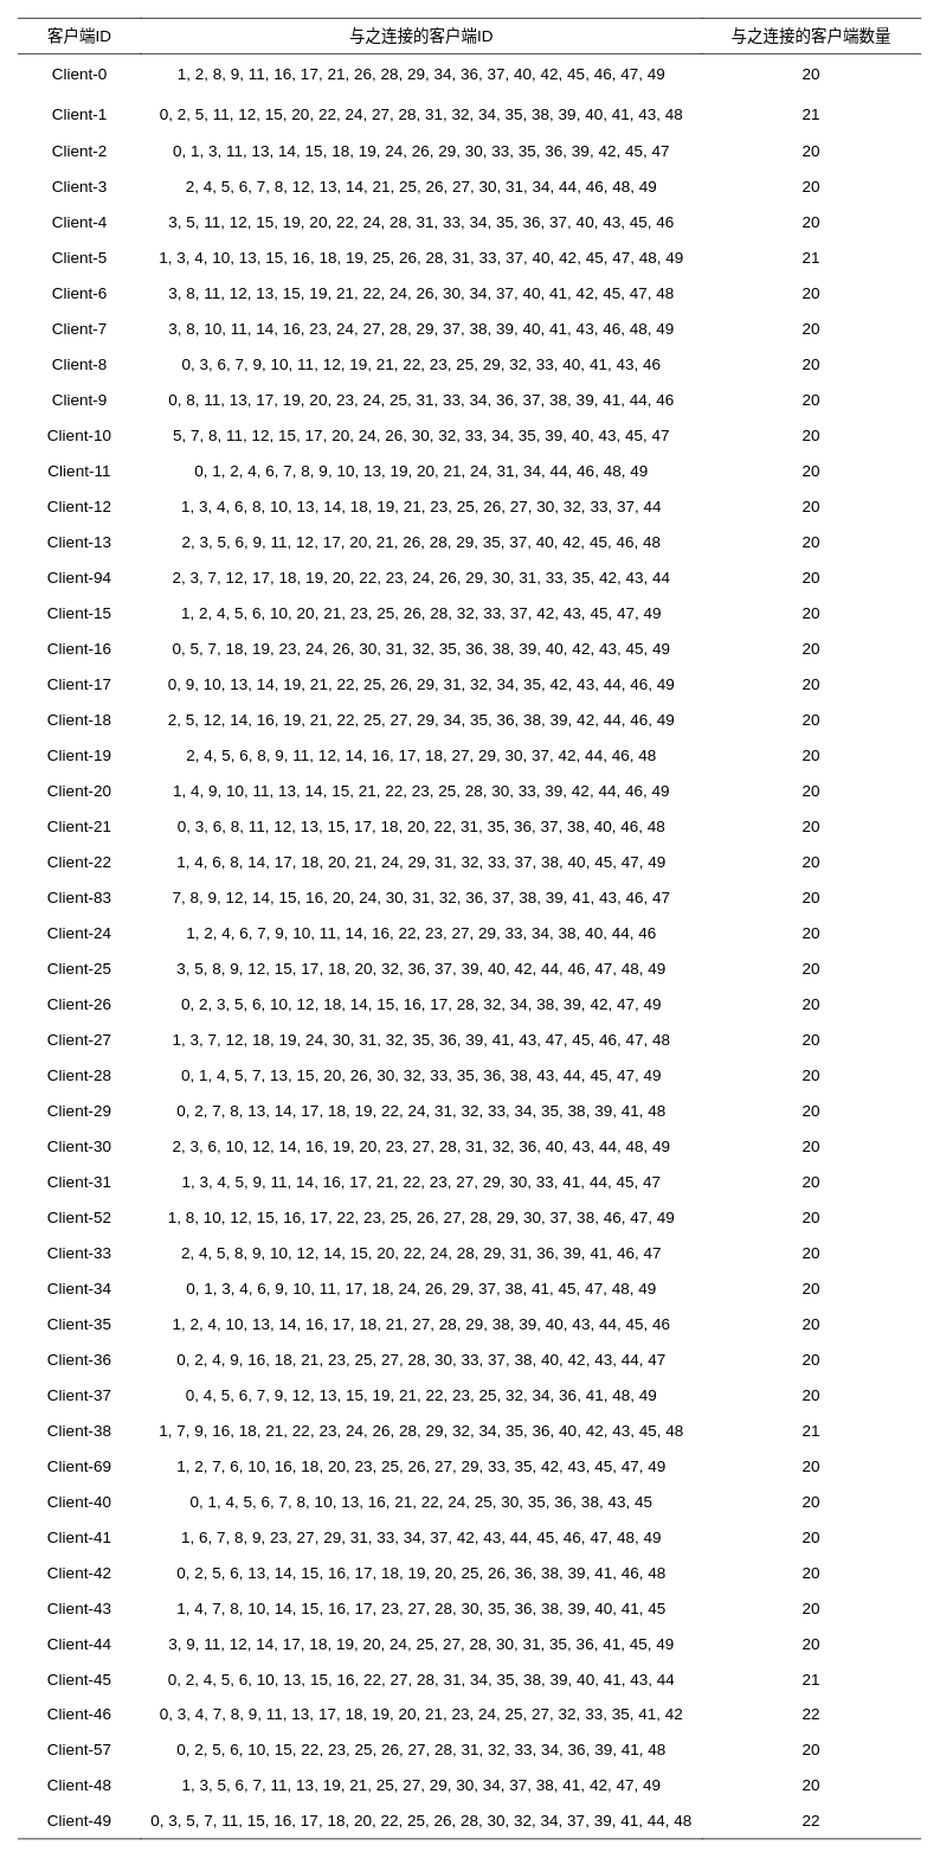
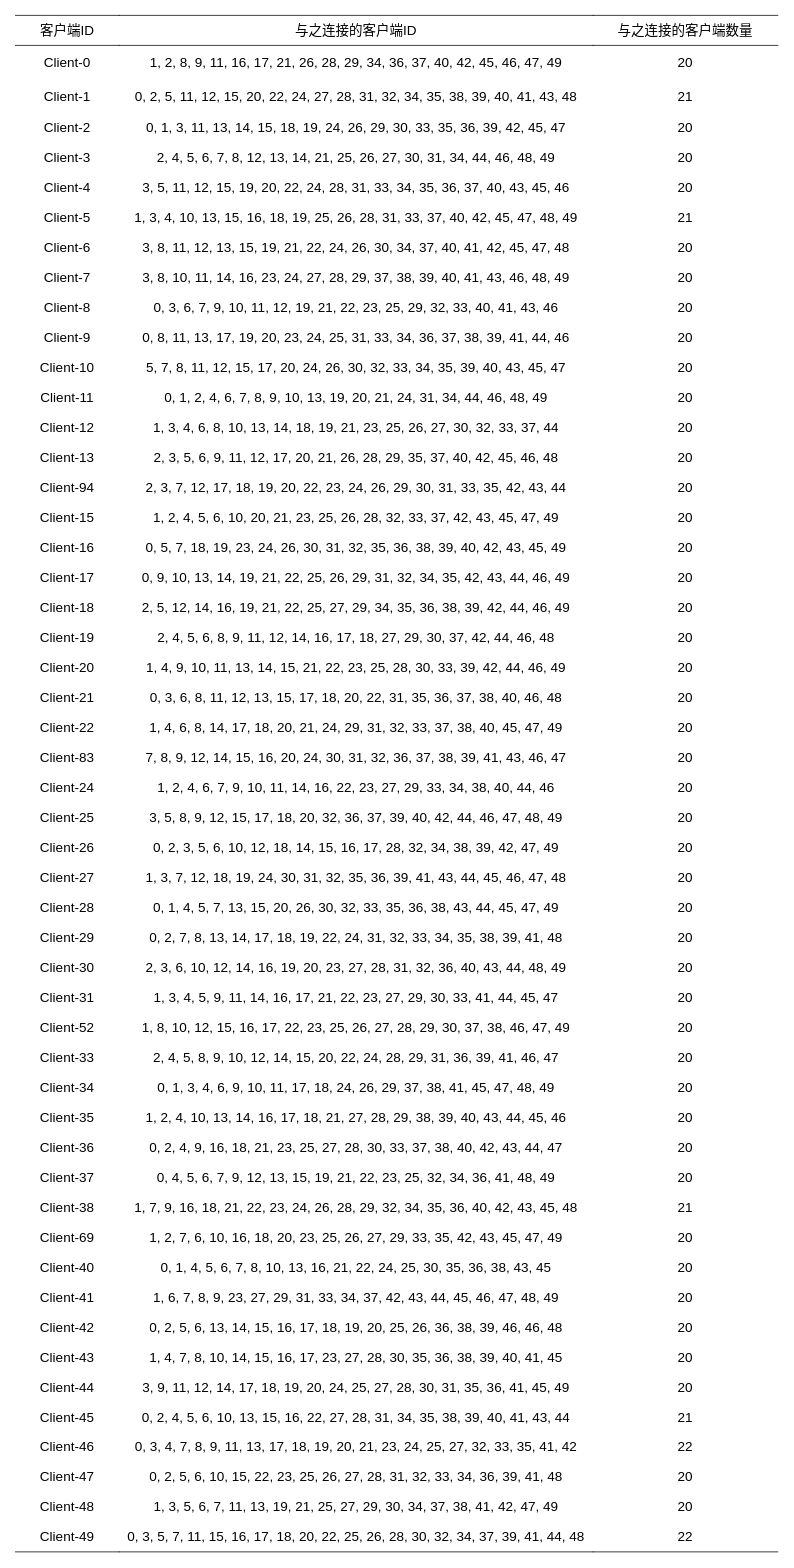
- <mxCell id="117" value="1, 3, 7, 12, 18, 19, 24, 30, 31, 32, 35, 36, 39, 41, 43, 47, 45, 46, 47, 48" style="shape=partialRectangle;html=1;whiteSpace=wrap;connectable=0;overflow=hidden;fillColor=none;top=0;left=0;bottom=0;right=0;pointerEvents=1;fontSize=18;" parent="115" vertex="1"><mxGeometry x="138" width="632" height="40" as="geometry"><mxRectangle width="632" height="40" as="alternateBounds" /></mxGeometry></mxCell>
+ <mxCell id="117" value="1, 3, 7, 12, 18, 19, 24, 30, 31, 32, 35, 36, 39, 41, 43, 44, 45, 46, 47, 48" style="shape=partialRectangle;html=1;whiteSpace=wrap;connectable=0;overflow=hidden;fillColor=none;top=0;left=0;bottom=0;right=0;pointerEvents=1;fontSize=18;" parent="115" vertex="1"><mxGeometry x="138" width="632" height="40" as="geometry"><mxRectangle width="632" height="40" as="alternateBounds" /></mxGeometry></mxCell>
- <mxCell id="177" value="0, 2, 5, 6, 13, 14, 15, 16, 17, 18, 19, 20, 25, 26, 36, 38, 39, 41, 46, 48" style="shape=partialRectangle;html=1;whiteSpace=wrap;connectable=0;overflow=hidden;fillColor=none;top=0;left=0;bottom=0;right=0;pointerEvents=1;fontSize=18;" parent="175" vertex="1"><mxGeometry x="138" width="632" height="40" as="geometry"><mxRectangle width="632" height="40" as="alternateBounds" /></mxGeometry></mxCell>
+ <mxCell id="177" value="0, 2, 5, 6, 13, 14, 15, 16, 17, 18, 19, 20, 25, 26, 36, 38, 39, 46, 46, 48" style="shape=partialRectangle;html=1;whiteSpace=wrap;connectable=0;overflow=hidden;fillColor=none;top=0;left=0;bottom=0;right=0;pointerEvents=1;fontSize=18;" parent="175" vertex="1"><mxGeometry x="138" width="632" height="40" as="geometry"><mxRectangle width="632" height="40" as="alternateBounds" /></mxGeometry></mxCell>
- <mxCell id="196" value="Client-57" style="shape=partialRectangle;html=1;whiteSpace=wrap;connectable=0;overflow=hidden;fillColor=none;top=0;left=1;bottom=0;right=1;pointerEvents=1;strokeColor=none;fontSize=18;" parent="195" vertex="1"><mxGeometry width="138" height="40" as="geometry"><mxRectangle width="138" height="40" as="alternateBounds" /></mxGeometry></mxCell>
+ <mxCell id="196" value="Client-47" style="shape=partialRectangle;html=1;whiteSpace=wrap;connectable=0;overflow=hidden;fillColor=none;top=0;left=1;bottom=0;right=1;pointerEvents=1;strokeColor=none;fontSize=18;" parent="195" vertex="1"><mxGeometry width="138" height="40" as="geometry"><mxRectangle width="138" height="40" as="alternateBounds" /></mxGeometry></mxCell>
